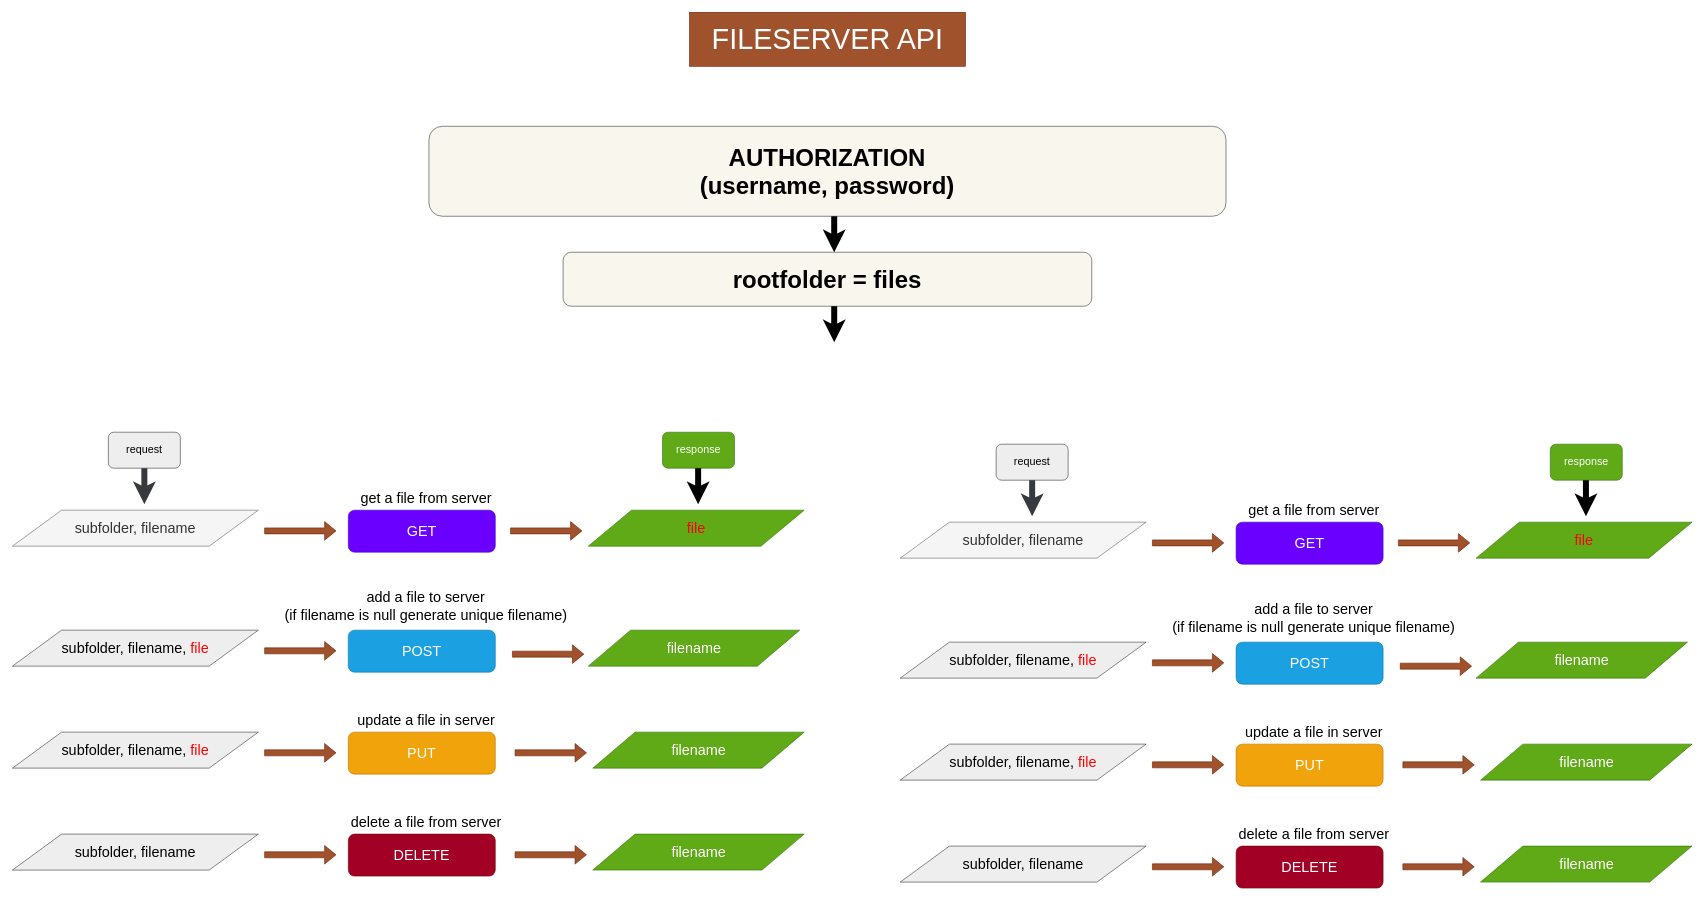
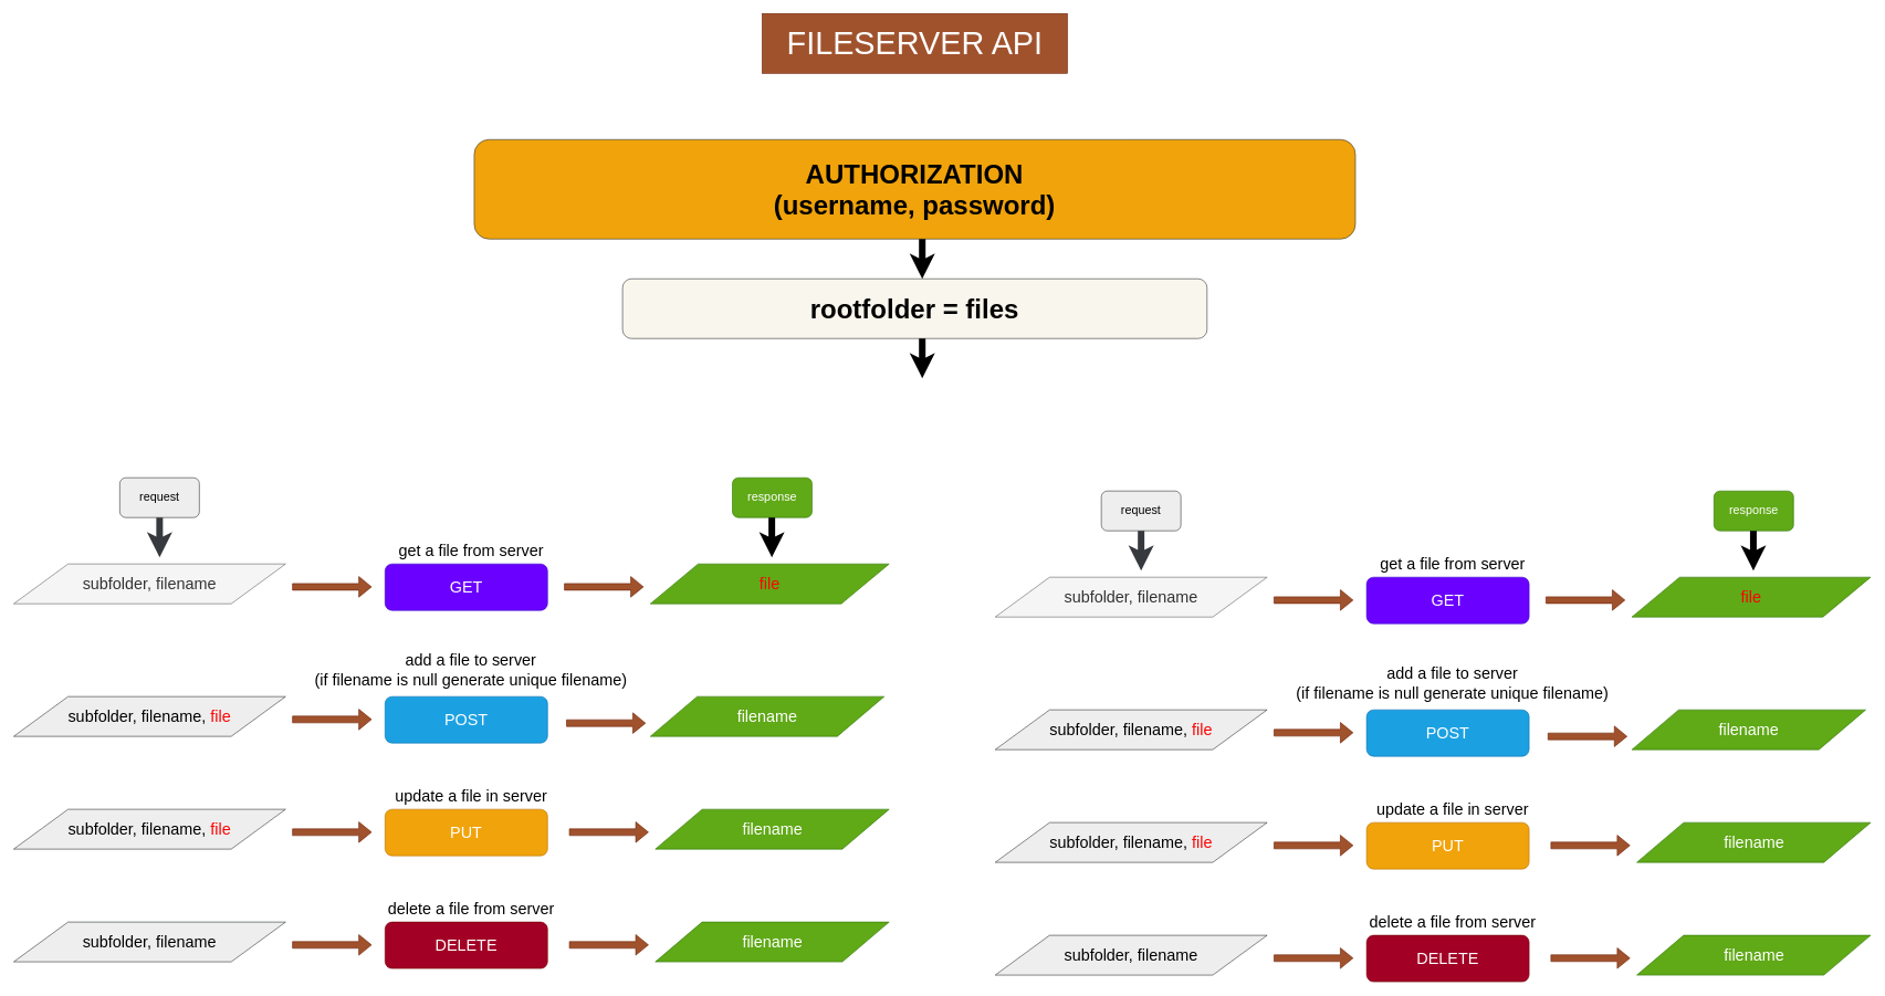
- <mxCell id="30" value="AUTHORIZATION&lt;br&gt;(username, password)" style="rounded=1;whiteSpace=wrap;html=1;fontSize=40;fillColor=#f9f7ed;strokeColor=#36393d;fontStyle=1" parent="1" vertex="1"><mxGeometry x="714.38" y="210" width="1328.75" height="150" as="geometry" /></mxCell>
+ <mxCell id="30" value="AUTHORIZATION&lt;br&gt;(username, password)" style="rounded=1;whiteSpace=wrap;html=1;fontSize=40;fillColor=#f0a30a;strokeColor=#36393d;fontStyle=1;" parent="1" vertex="1"><mxGeometry x="714.38" y="210" width="1328.75" height="150" as="geometry" /></mxCell>
